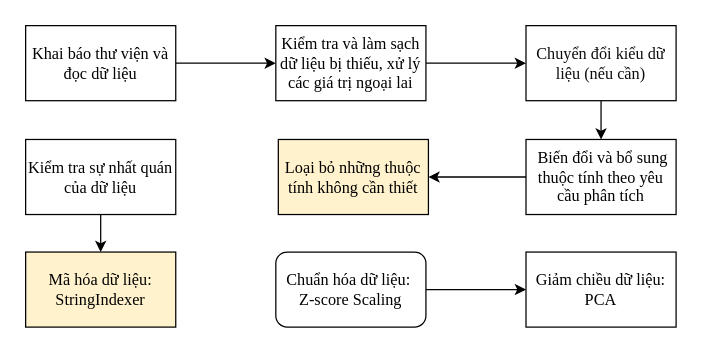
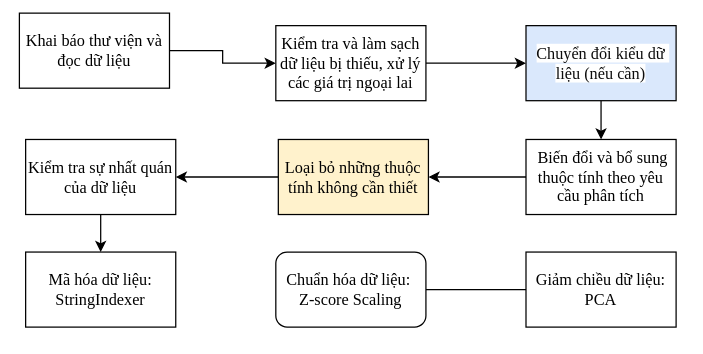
- <mxCell id="3" value="Khai báo thư viện và đọc dữ liệu" style="rounded=0;whiteSpace=wrap;html=1;fillColor=default;fontFamily=Times New Roman;fontSize=13;" vertex="1" parent="1"><mxGeometry x="20" y="20" width="120" height="60" as="geometry" /></mxCell>
+ <mxCell id="3" value="Khai báo thư viện và đọc dữ liệu" style="rounded=0;whiteSpace=wrap;html=1;fillColor=default;fontFamily=Times New Roman;fontSize=13;" vertex="1" parent="1"><mxGeometry x="15" y="10" width="120" height="60" as="geometry" /></mxCell>
- <mxCell id="7" value="&lt;span style=&quot;color: rgb(13, 13, 13); text-align: start; white-space-collapse: preserve; background-color: rgb(255, 255, 255); font-size: 13px;&quot;&gt;&lt;font class=&quot;custom-cursor-default-hover&quot; style=&quot;font-size: 13px;&quot;&gt;Chuyển đổi kiểu dữ liệu (nếu cần)&lt;/font&gt;&lt;/span&gt;" style="whiteSpace=wrap;html=1;rounded=0;fontFamily=Times New Roman;fontSize=13;" vertex="1" parent="1"><mxGeometry x="420" y="20" width="120" height="60" as="geometry" /></mxCell>
+ <mxCell id="7" value="&lt;span style=&quot;color: rgb(13, 13, 13); text-align: start; white-space-collapse: preserve; background-color: rgb(255, 255, 255); font-size: 13px;&quot;&gt;&lt;font class=&quot;custom-cursor-default-hover&quot; style=&quot;font-size: 13px;&quot;&gt;Chuyển đổi kiểu dữ liệu (nếu cần)&lt;/font&gt;&lt;/span&gt;" style="whiteSpace=wrap;html=1;rounded=0;fontFamily=Times New Roman;fontSize=13;fillColor=#dae8fc;" vertex="1" parent="1"><mxGeometry x="420" y="20" width="120" height="60" as="geometry" /></mxCell>
+ <mxCell id="10" value="" style="edgeStyle=orthogonalEdgeStyle;rounded=0;orthogonalLoop=1;jettySize=auto;html=1;fontFamily=Times New Roman;fontSize=13;" edge="1" parent="1" source="11" target="13"><mxGeometry relative="1" as="geometry" /></mxCell>
- <mxCell id="14" value="Mã hóa dữ liệu: StringIndexer" style="whiteSpace=wrap;html=1;rounded=0;fontFamily=Times New Roman;fontSize=13;fillColor=#fff2cc;" vertex="1" parent="1"><mxGeometry x="20" y="201" width="120" height="60" as="geometry" /></mxCell>
+ <mxCell id="14" value="Mã hóa dữ liệu: StringIndexer" style="whiteSpace=wrap;html=1;rounded=0;fontFamily=Times New Roman;fontSize=13;" vertex="1" parent="1"><mxGeometry x="20" y="201" width="120" height="60" as="geometry" /></mxCell>
- <mxCell id="15" value="" style="edgeStyle=orthogonalEdgeStyle;rounded=0;orthogonalLoop=1;jettySize=auto;html=1;fontFamily=Times New Roman;fontSize=13;" edge="1" parent="1" source="16" target="17"><mxGeometry relative="1" as="geometry" /></mxCell>
+ <mxCell id="15" value="" style="edgeStyle=orthogonalEdgeStyle;rounded=0;orthogonalLoop=1;jettySize=auto;html=1;fontFamily=Times New Roman;fontSize=13;endArrow=none;" edge="1" parent="1" source="16" target="17"><mxGeometry relative="1" as="geometry" /></mxCell>
